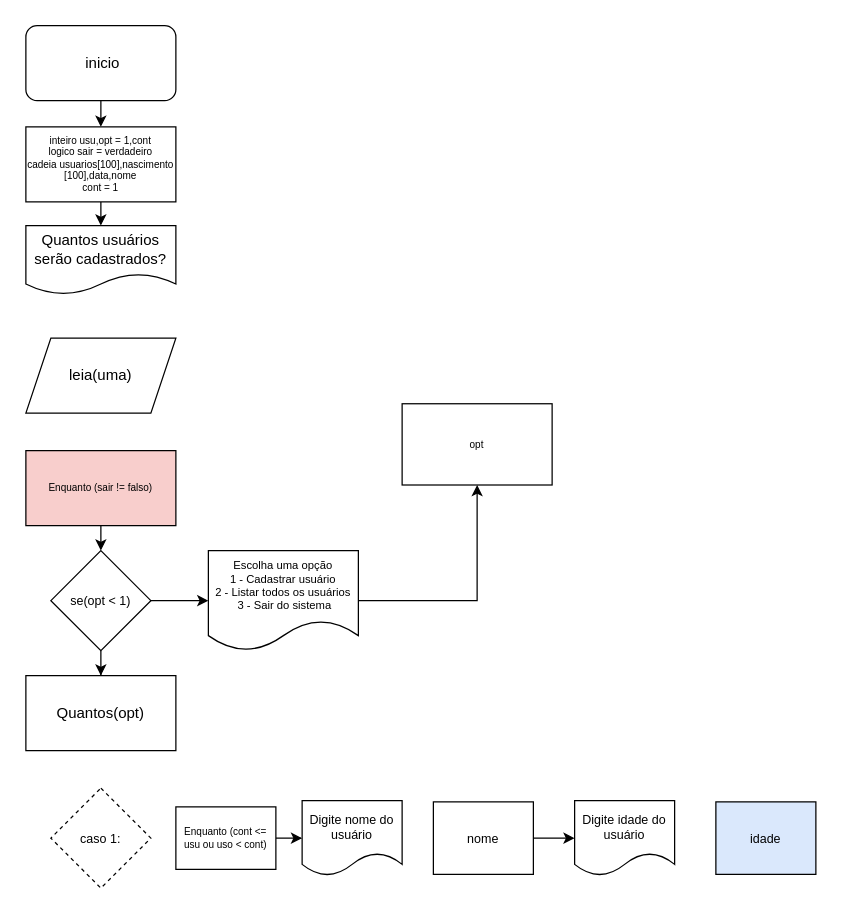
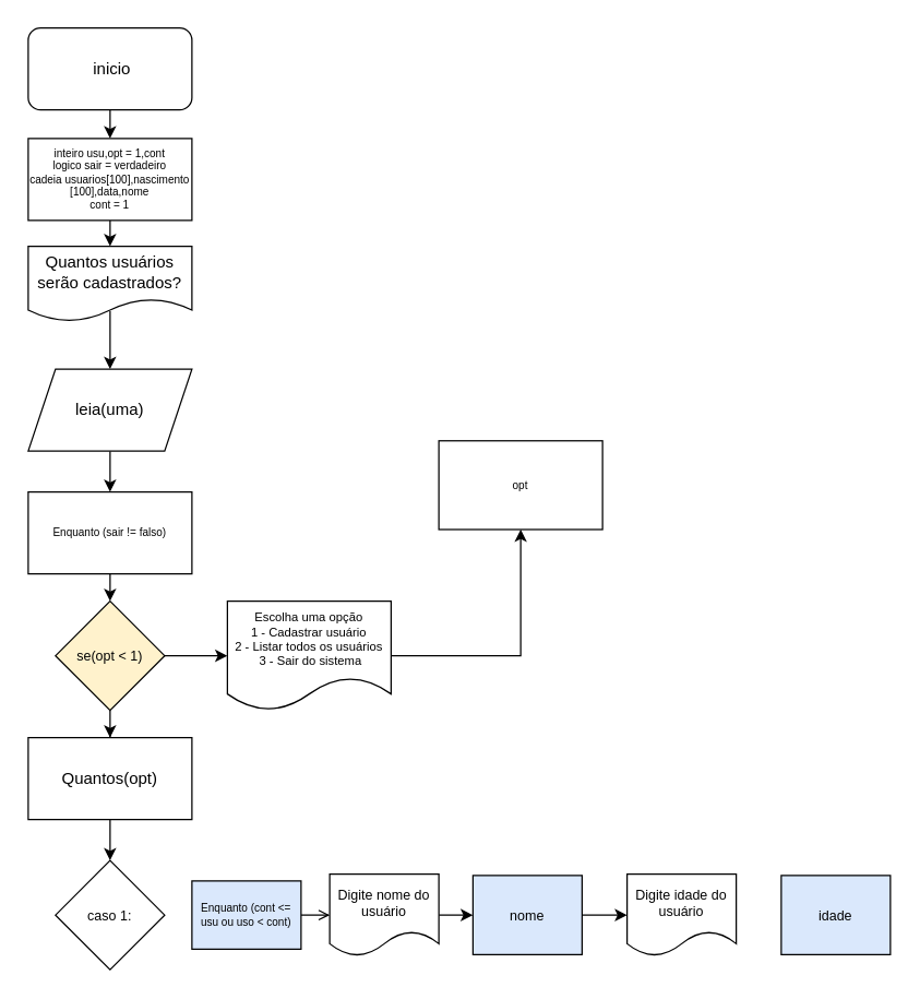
+ <mxCell id="4" value="" style="edgeStyle=none;rounded=0;orthogonalLoop=1;jettySize=auto;html=1;exitX=0.5;exitY=0.863;exitDx=0;exitDy=0;exitPerimeter=0;" edge="1" parent="1" source="5" target="7"><mxGeometry relative="1" as="geometry" /></mxCell>
+ <mxCell id="6" value="" style="edgeStyle=none;rounded=0;orthogonalLoop=1;jettySize=auto;html=1;fontSize=8;" edge="1" parent="1" source="7" target="11"><mxGeometry relative="1" as="geometry" /></mxCell>
- <mxCell id="11" value="Enquanto (sair != falso)" style="rounded=0;whiteSpace=wrap;html=1;fontSize=8;fillColor=#f8cecc;" vertex="1" parent="1"><mxGeometry x="20" y="360" width="120" height="60" as="geometry" /></mxCell>
+ <mxCell id="11" value="Enquanto (sair != falso)" style="rounded=0;whiteSpace=wrap;html=1;fontSize=8;" vertex="1" parent="1"><mxGeometry x="20" y="360" width="120" height="60" as="geometry" /></mxCell>
- <mxCell id="14" value="&lt;font style=&quot;font-size: 10px;&quot;&gt;se(opt &amp;lt; 1)&lt;/font&gt;" style="rhombus;whiteSpace=wrap;html=1;fontSize=8;" vertex="1" parent="1"><mxGeometry x="40" y="440" width="80" height="80" as="geometry" /></mxCell>
+ <mxCell id="14" value="&lt;font style=&quot;font-size: 10px;&quot;&gt;se(opt &amp;lt; 1)&lt;/font&gt;" style="rhombus;whiteSpace=wrap;html=1;fontSize=8;fillColor=#fff2cc;" vertex="1" parent="1"><mxGeometry x="40" y="440" width="80" height="80" as="geometry" /></mxCell>
+ <mxCell id="17" value="" style="edgeStyle=orthogonalEdgeStyle;rounded=0;orthogonalLoop=1;jettySize=auto;html=1;fontSize=10;" edge="1" parent="1" source="18" target="19"><mxGeometry relative="1" as="geometry" /></mxCell>
- <mxCell id="19" value="caso 1:" style="rhombus;whiteSpace=wrap;html=1;fontSize=10;dashed=1;" vertex="1" parent="1"><mxGeometry x="40" y="630" width="80" height="80" as="geometry" /></mxCell>
+ <mxCell id="19" value="caso 1:" style="rhombus;whiteSpace=wrap;html=1;fontSize=10;" vertex="1" parent="1"><mxGeometry x="40" y="630" width="80" height="80" as="geometry" /></mxCell>
- <mxCell id="27" value="Enquanto (cont &amp;lt;= usu ou uso &amp;lt; cont)" style="rounded=0;whiteSpace=wrap;html=1;fontSize=8;" vertex="1" parent="1"><mxGeometry x="140" y="645" width="80" height="50" as="geometry" /></mxCell>
+ <mxCell id="27" value="Enquanto (cont &amp;lt;= usu ou uso &amp;lt; cont)" style="rounded=0;whiteSpace=wrap;html=1;fontSize=8;fillColor=#dae8fc;" vertex="1" parent="1"><mxGeometry x="140" y="645" width="80" height="50" as="geometry" /></mxCell>
- <mxCell id="26" value="" style="edgeStyle=orthogonalEdgeStyle;rounded=0;orthogonalLoop=1;jettySize=auto;html=1;fontSize=10;" edge="1" parent="1" source="27" target="21"><mxGeometry relative="1" as="geometry" /></mxCell>
+ <mxCell id="26" value="" style="edgeStyle=orthogonalEdgeStyle;rounded=0;orthogonalLoop=1;jettySize=auto;html=1;fontSize=10;endArrow=open;" edge="1" parent="1" source="27" target="21"><mxGeometry relative="1" as="geometry" /></mxCell>
+ <mxCell id="20" value="" style="edgeStyle=orthogonalEdgeStyle;rounded=0;orthogonalLoop=1;jettySize=auto;html=1;fontSize=10;" edge="1" parent="1" source="21" target="23"><mxGeometry relative="1" as="geometry" /></mxCell>
- <mxCell id="23" value="nome" style="rounded=0;whiteSpace=wrap;html=1;fontSize=10;" vertex="1" parent="1"><mxGeometry x="346" y="641" width="80" height="58" as="geometry" /></mxCell>
+ <mxCell id="23" value="nome" style="rounded=0;whiteSpace=wrap;html=1;fontSize=10;fillColor=#dae8fc;" vertex="1" parent="1"><mxGeometry x="346" y="641" width="80" height="58" as="geometry" /></mxCell>
